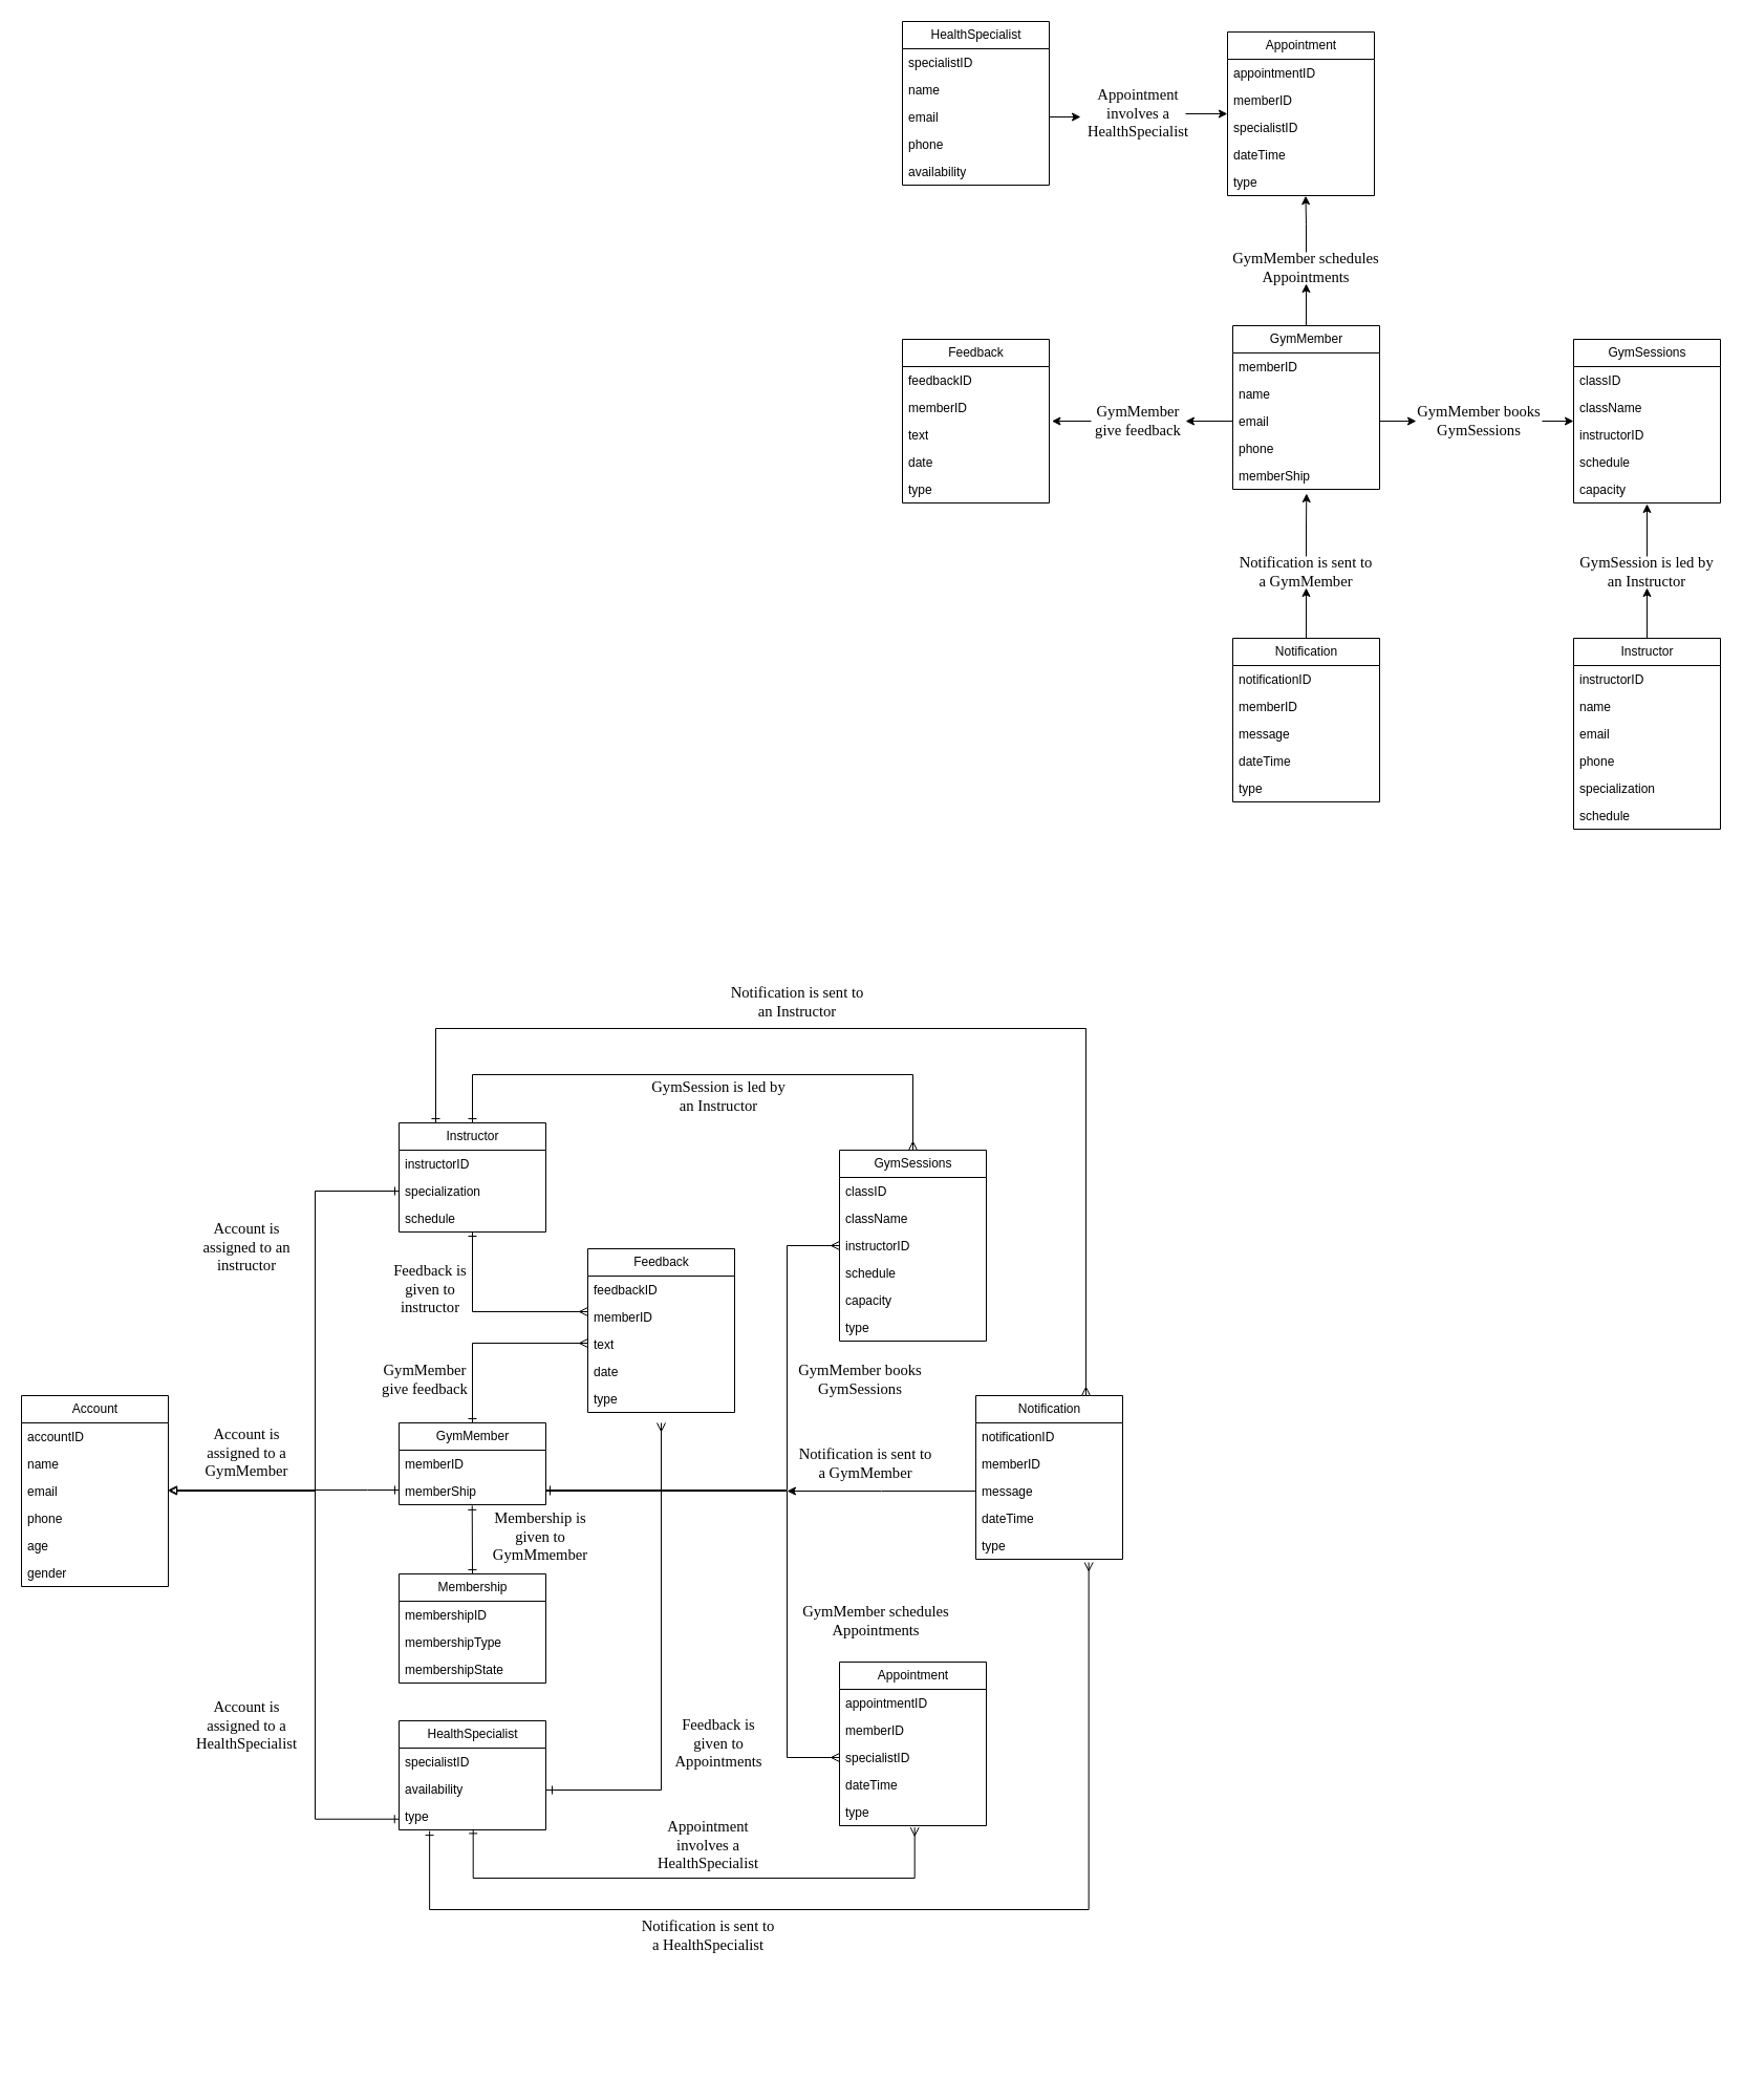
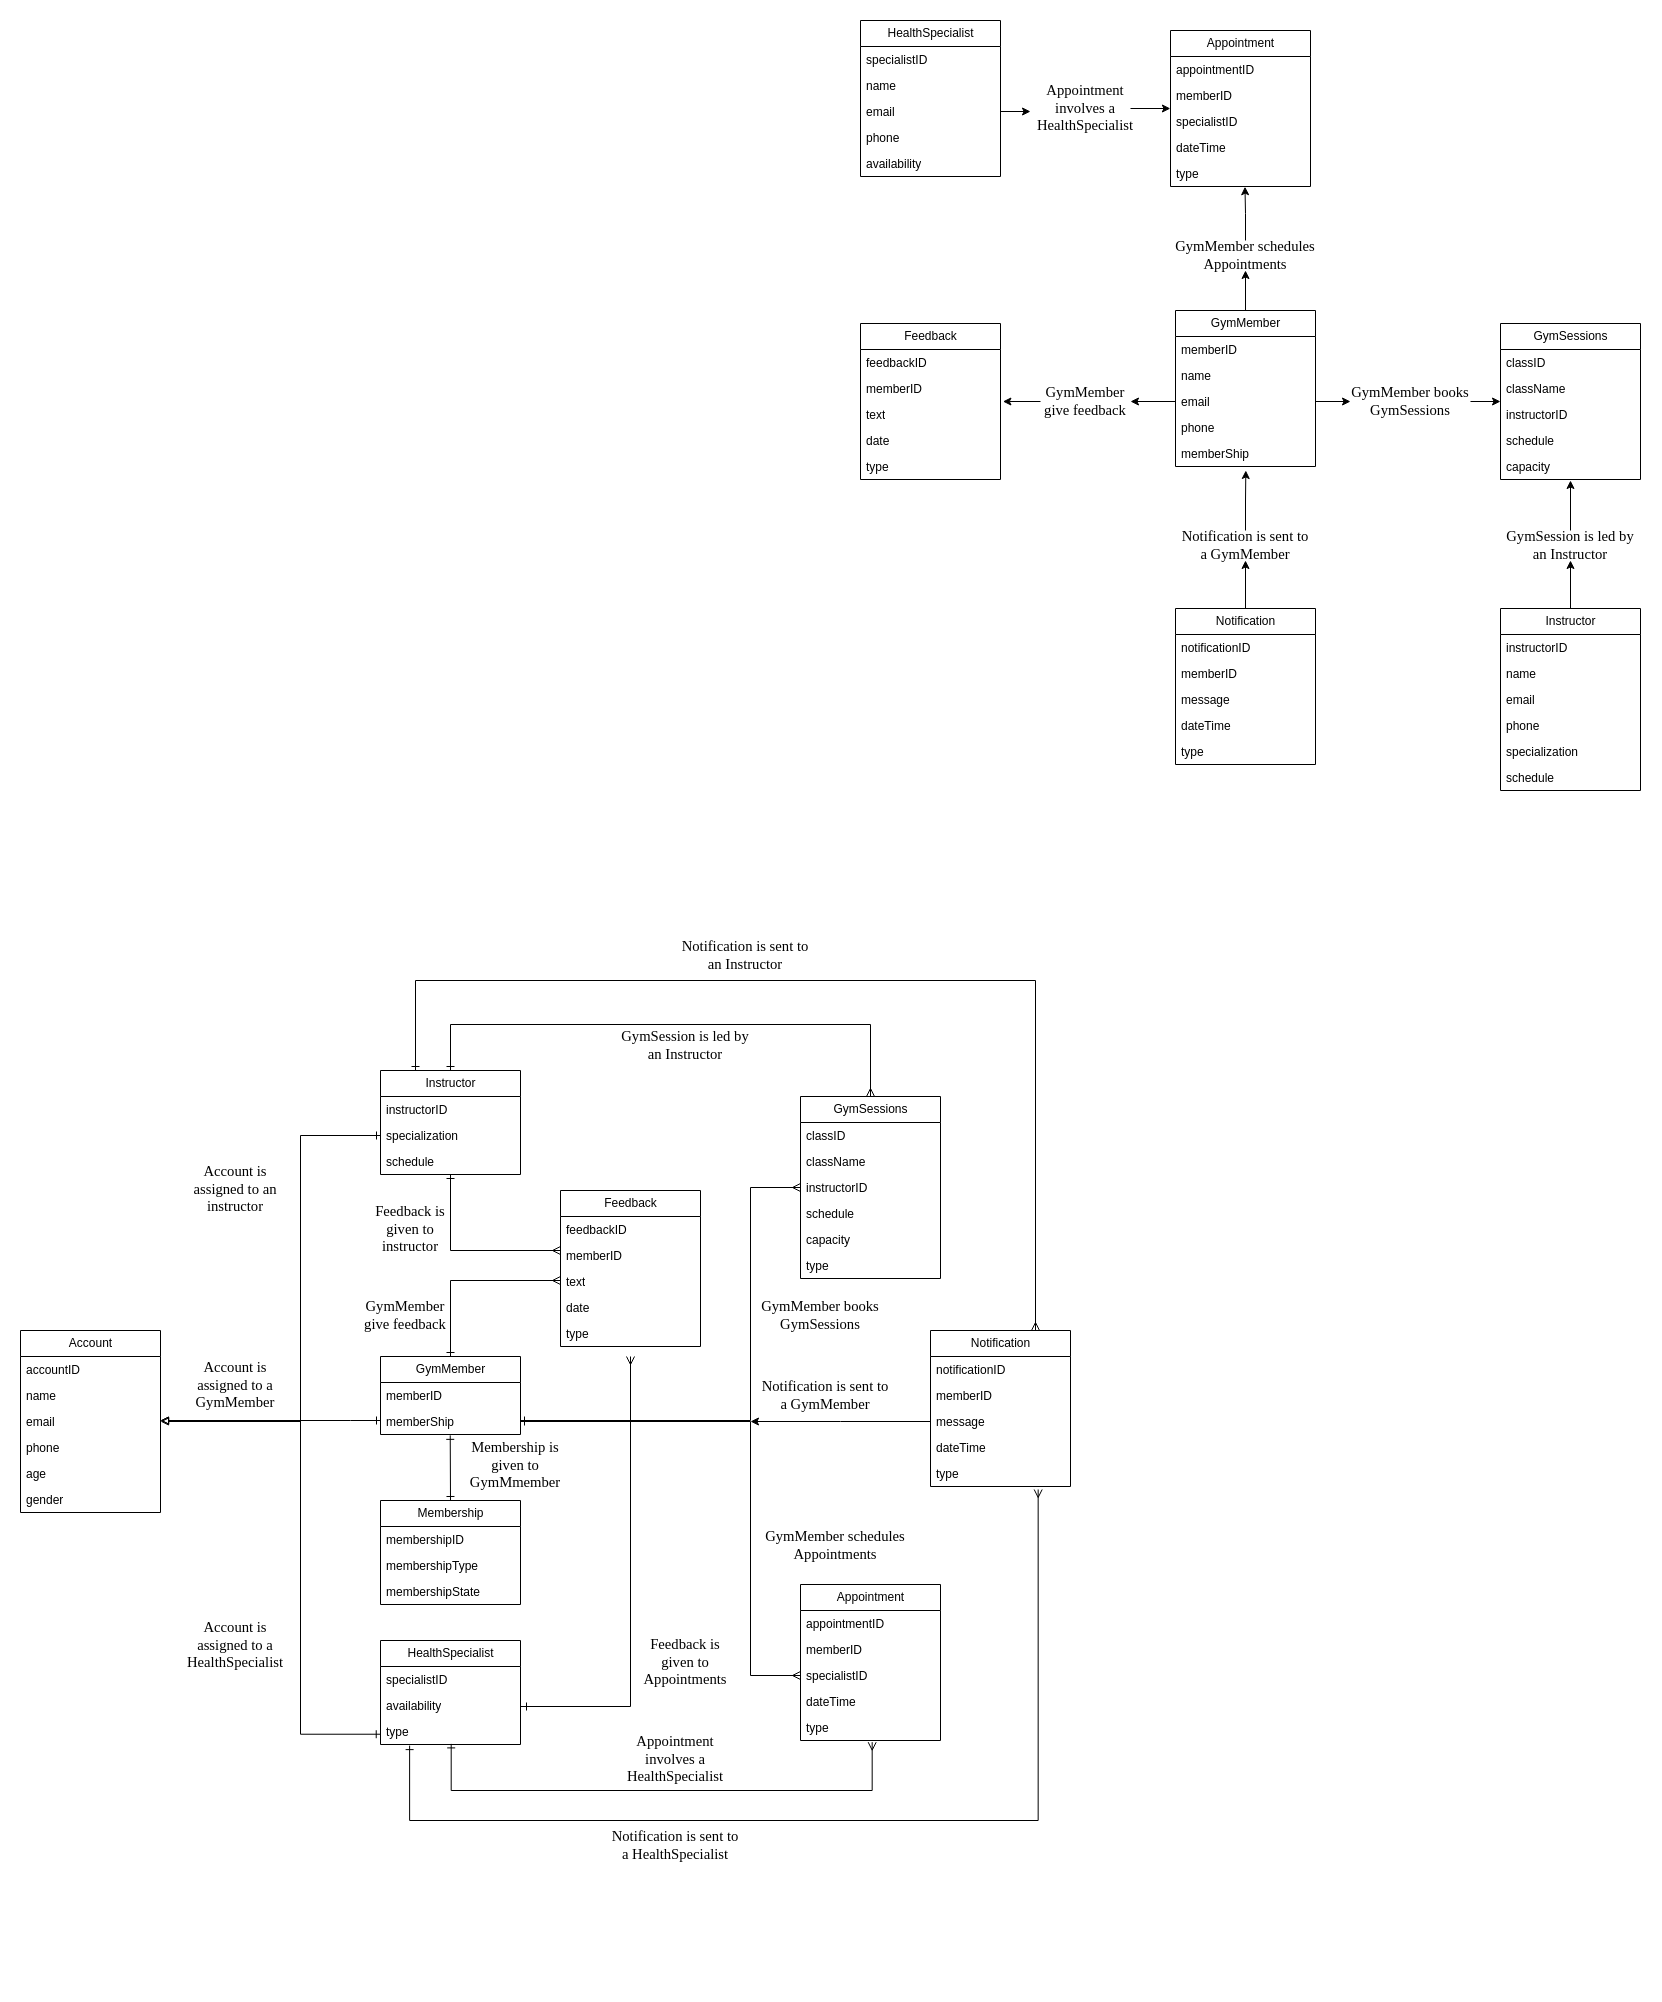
- <mxCell id="130" value="&lt;span id=&quot;docs-internal-guid-a3da4393-7fff-4888-42c7-a6ffe34d876b&quot;&gt;&lt;span style=&quot;font-size: 11pt; font-family: Aptos; background-color: transparent; font-variant-numeric: normal; font-variant-east-asian: normal; font-variant-alternates: normal; font-variant-position: normal; vertical-align: baseline; white-space-collapse: preserve;&quot;&gt;Notification is sent to an Instructor&lt;/span&gt;&lt;/span&gt;" style="text;html=1;align=center;verticalAlign=middle;whiteSpace=wrap;rounded=0;" parent="1" vertex="1"><mxGeometry x="695" y="940" width="130" height="30" as="geometry" /></mxCell>
+ <mxCell id="130" value="&lt;span id=&quot;docs-internal-guid-a3da4393-7fff-4888-42c7-a6ffe34d876b&quot;&gt;&lt;span style=&quot;font-size: 11pt; font-family: Aptos; background-color: transparent; font-variant-numeric: normal; font-variant-east-asian: normal; font-variant-alternates: normal; font-variant-position: normal; vertical-align: baseline; white-space-collapse: preserve;&quot;&gt;Notification is sent to an Instructor&lt;/span&gt;&lt;/span&gt;" style="text;html=1;align=center;verticalAlign=middle;whiteSpace=wrap;rounded=0;" parent="1" vertex="1"><mxGeometry x="680" y="940" width="130" height="30" as="geometry" /></mxCell>
